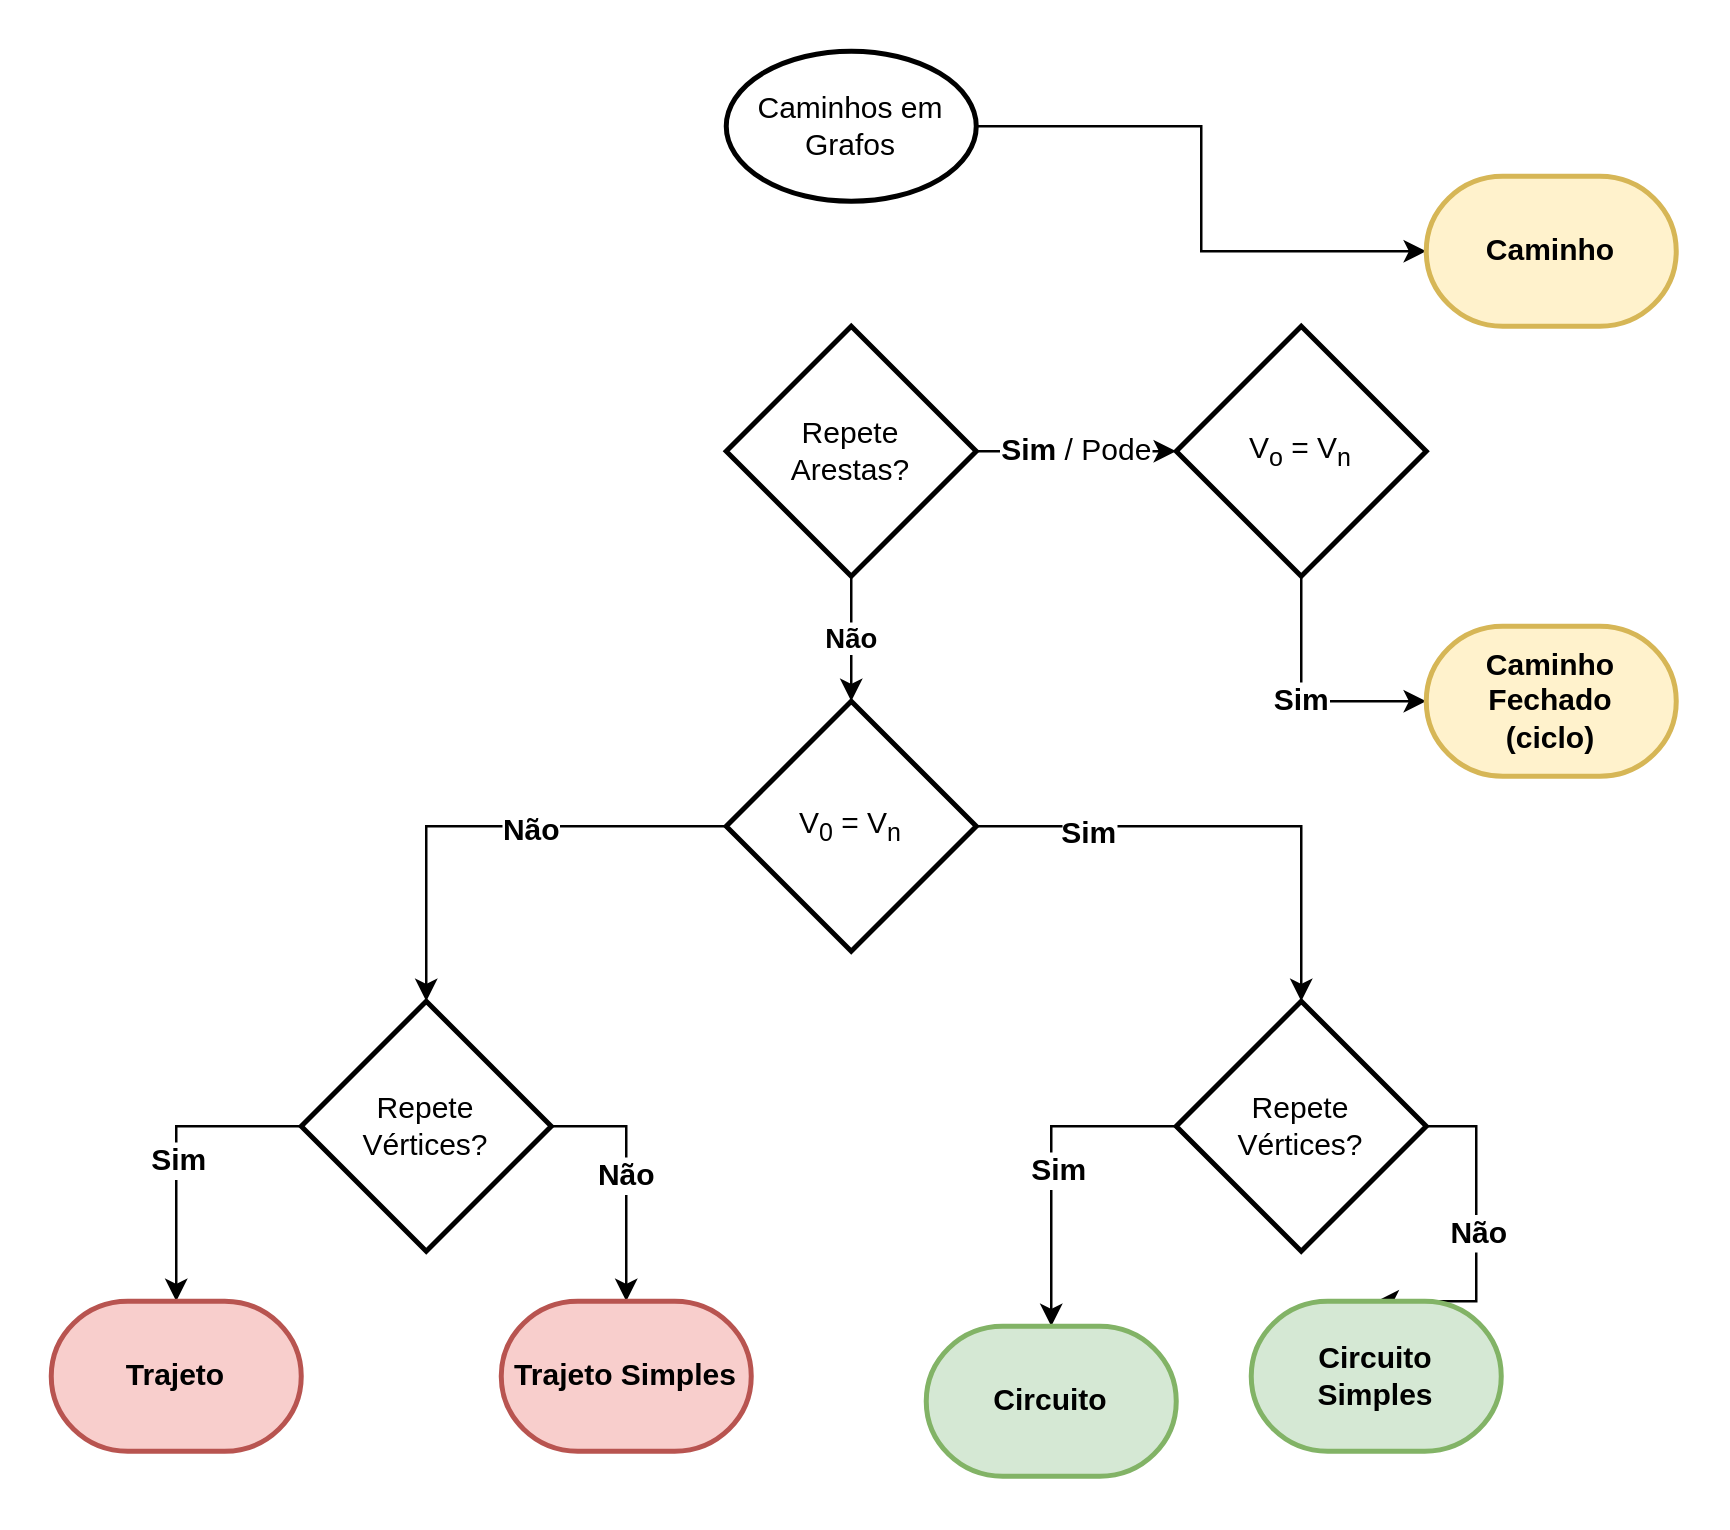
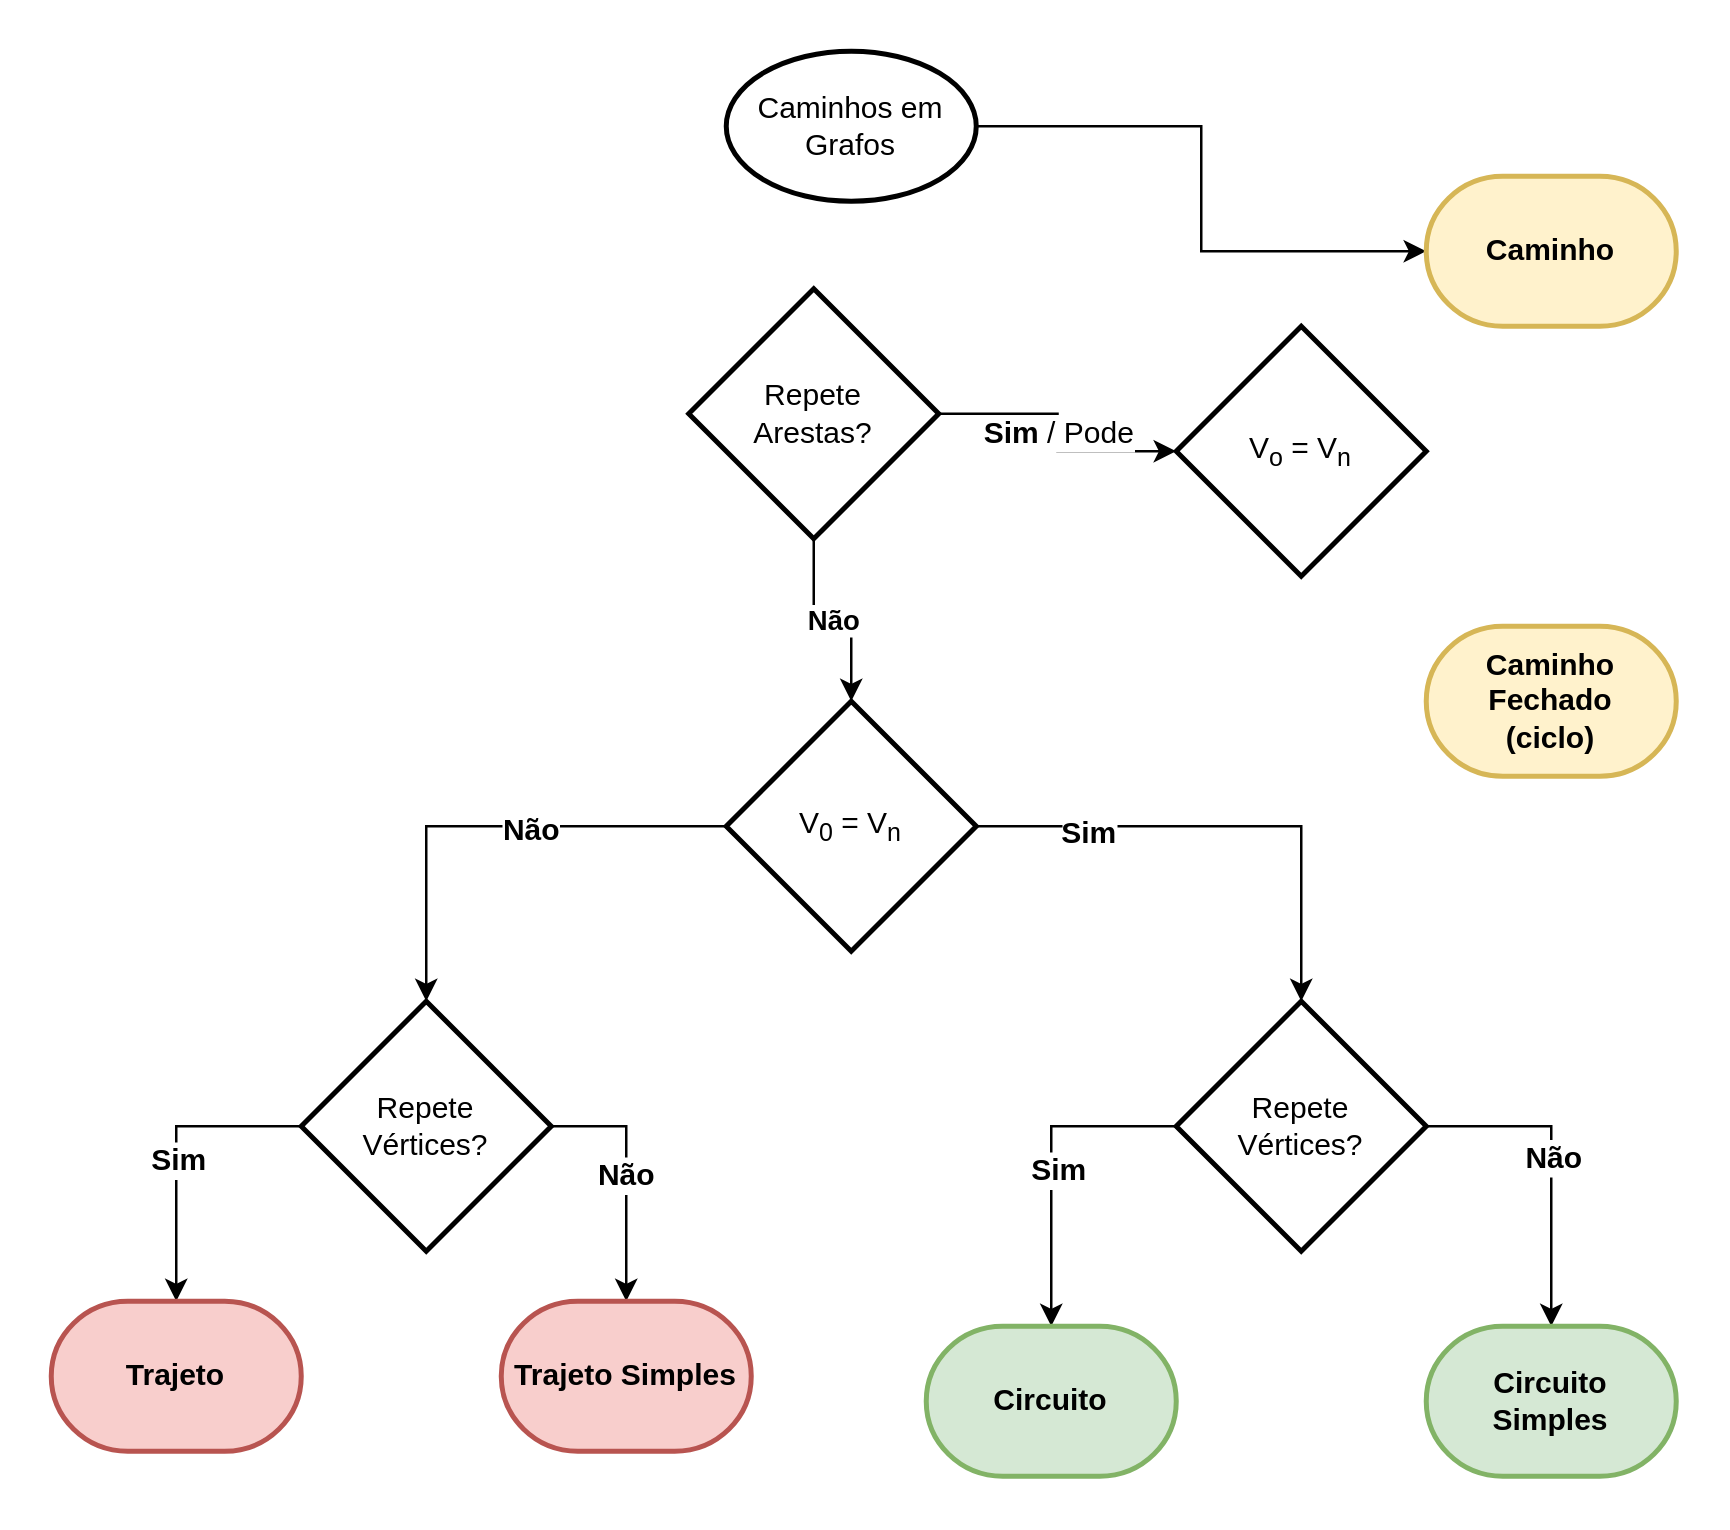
- <mxCell id="6" value="Repete&lt;br&gt;Arestas?" style="strokeWidth=2;html=1;shape=mxgraph.flowchart.decision;whiteSpace=wrap;" vertex="1" parent="1"><mxGeometry x="290" y="130" width="100" height="100" as="geometry" /></mxCell>
+ <mxCell id="6" value="Repete&lt;br&gt;Arestas?" style="strokeWidth=2;html=1;shape=mxgraph.flowchart.decision;whiteSpace=wrap;" vertex="1" parent="1"><mxGeometry x="275" y="115" width="100" height="100" as="geometry" /></mxCell>
- <mxCell id="7" value="Sim" style="edgeStyle=orthogonalEdgeStyle;rounded=0;orthogonalLoop=1;jettySize=auto;html=1;fontSize=12;entryX=0;entryY=0.5;entryDx=0;entryDy=0;entryPerimeter=0;fontStyle=1" edge="1" parent="1" source="8" target="9"><mxGeometry relative="1" as="geometry" /></mxCell>
- <mxCell id="21" value="&lt;b&gt;Circuito&lt;br&gt;Simples&lt;br&gt;&lt;/b&gt;" style="strokeWidth=2;html=1;shape=mxgraph.flowchart.terminator;whiteSpace=wrap;fillColor=#d5e8d4;strokeColor=#82b366;" vertex="1" parent="1"><mxGeometry x="500" y="520" width="100" height="60" as="geometry" /></mxCell>
+ <mxCell id="21" value="&lt;b&gt;Circuito&lt;br&gt;Simples&lt;br&gt;&lt;/b&gt;" style="strokeWidth=2;html=1;shape=mxgraph.flowchart.terminator;whiteSpace=wrap;fillColor=#d5e8d4;strokeColor=#82b366;" vertex="1" parent="1"><mxGeometry x="570" y="530" width="100" height="60" as="geometry" /></mxCell>
